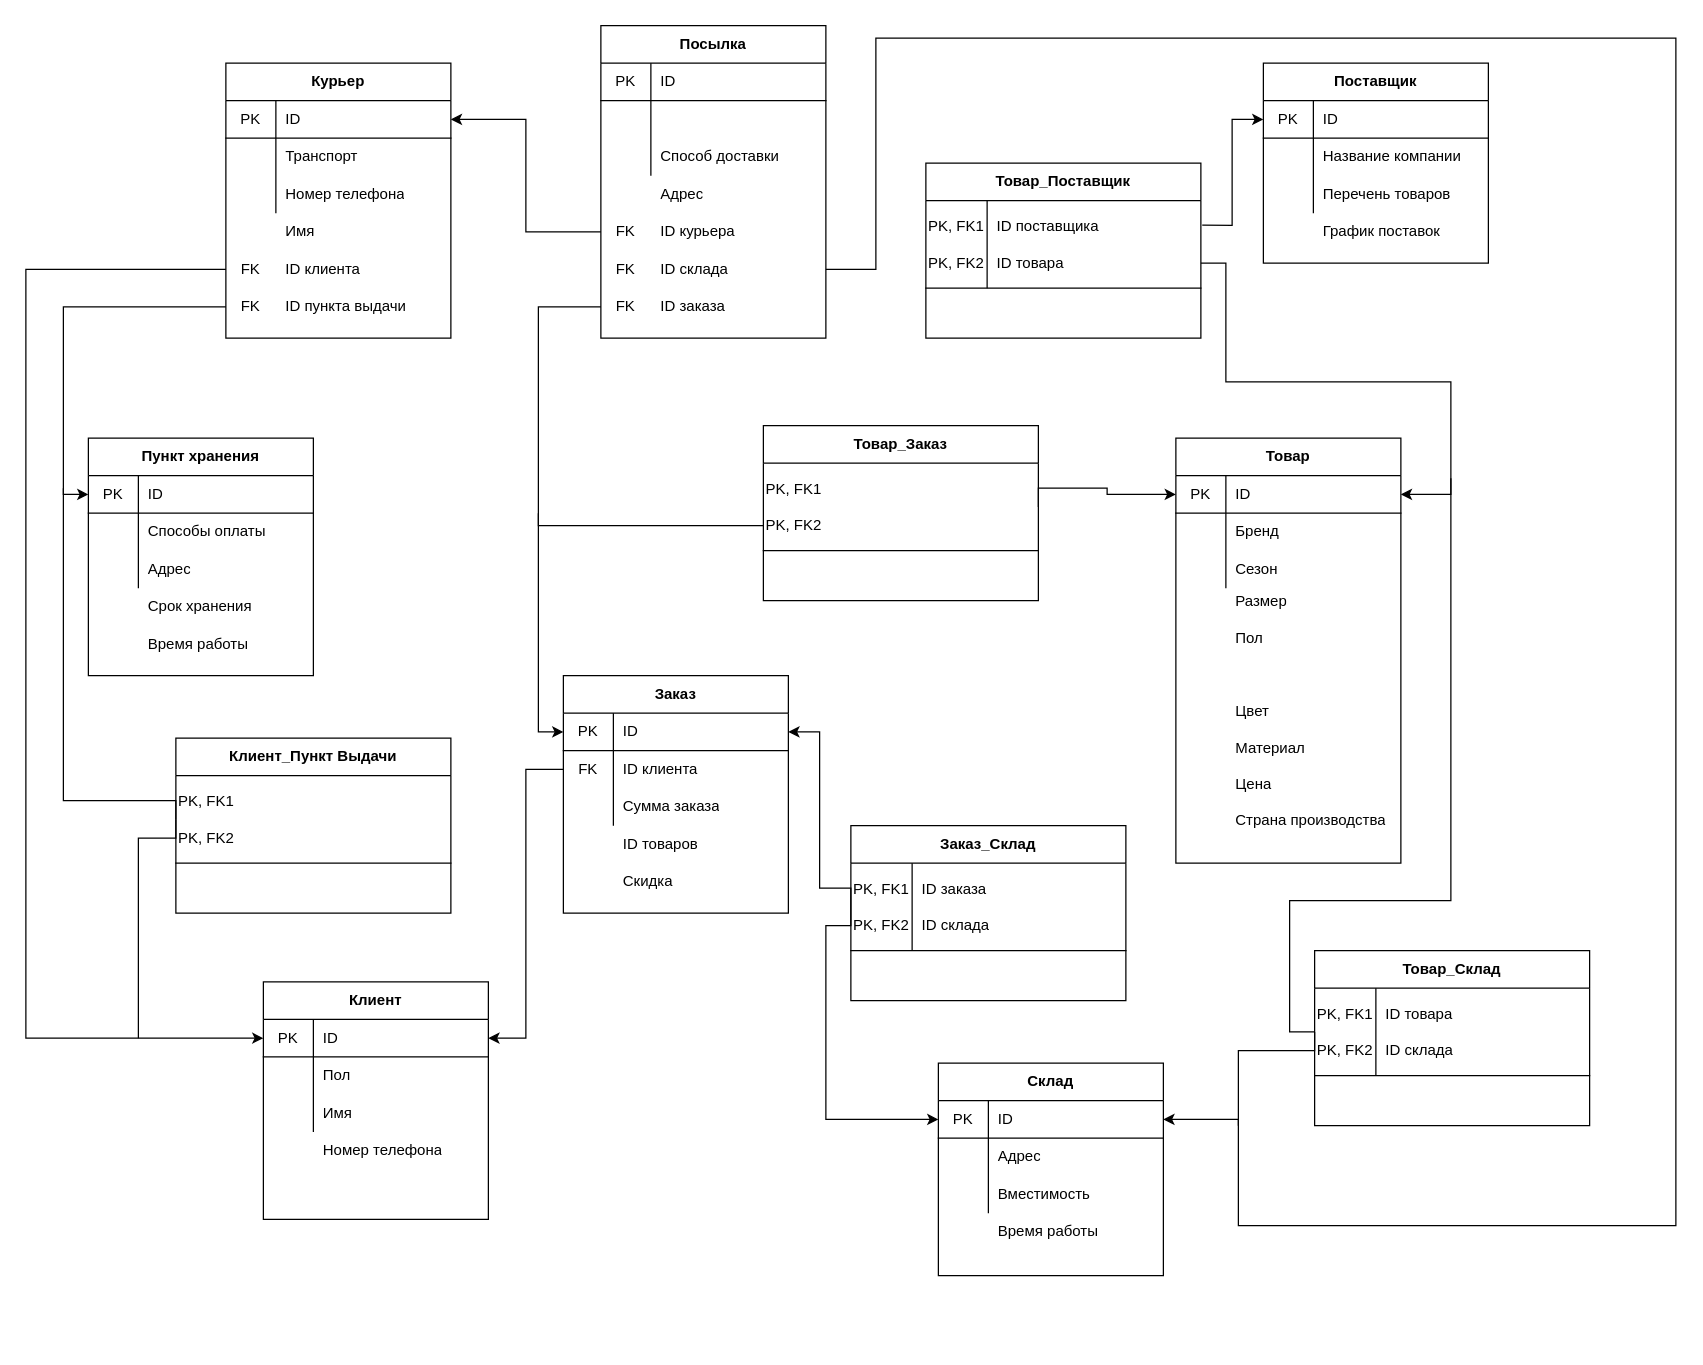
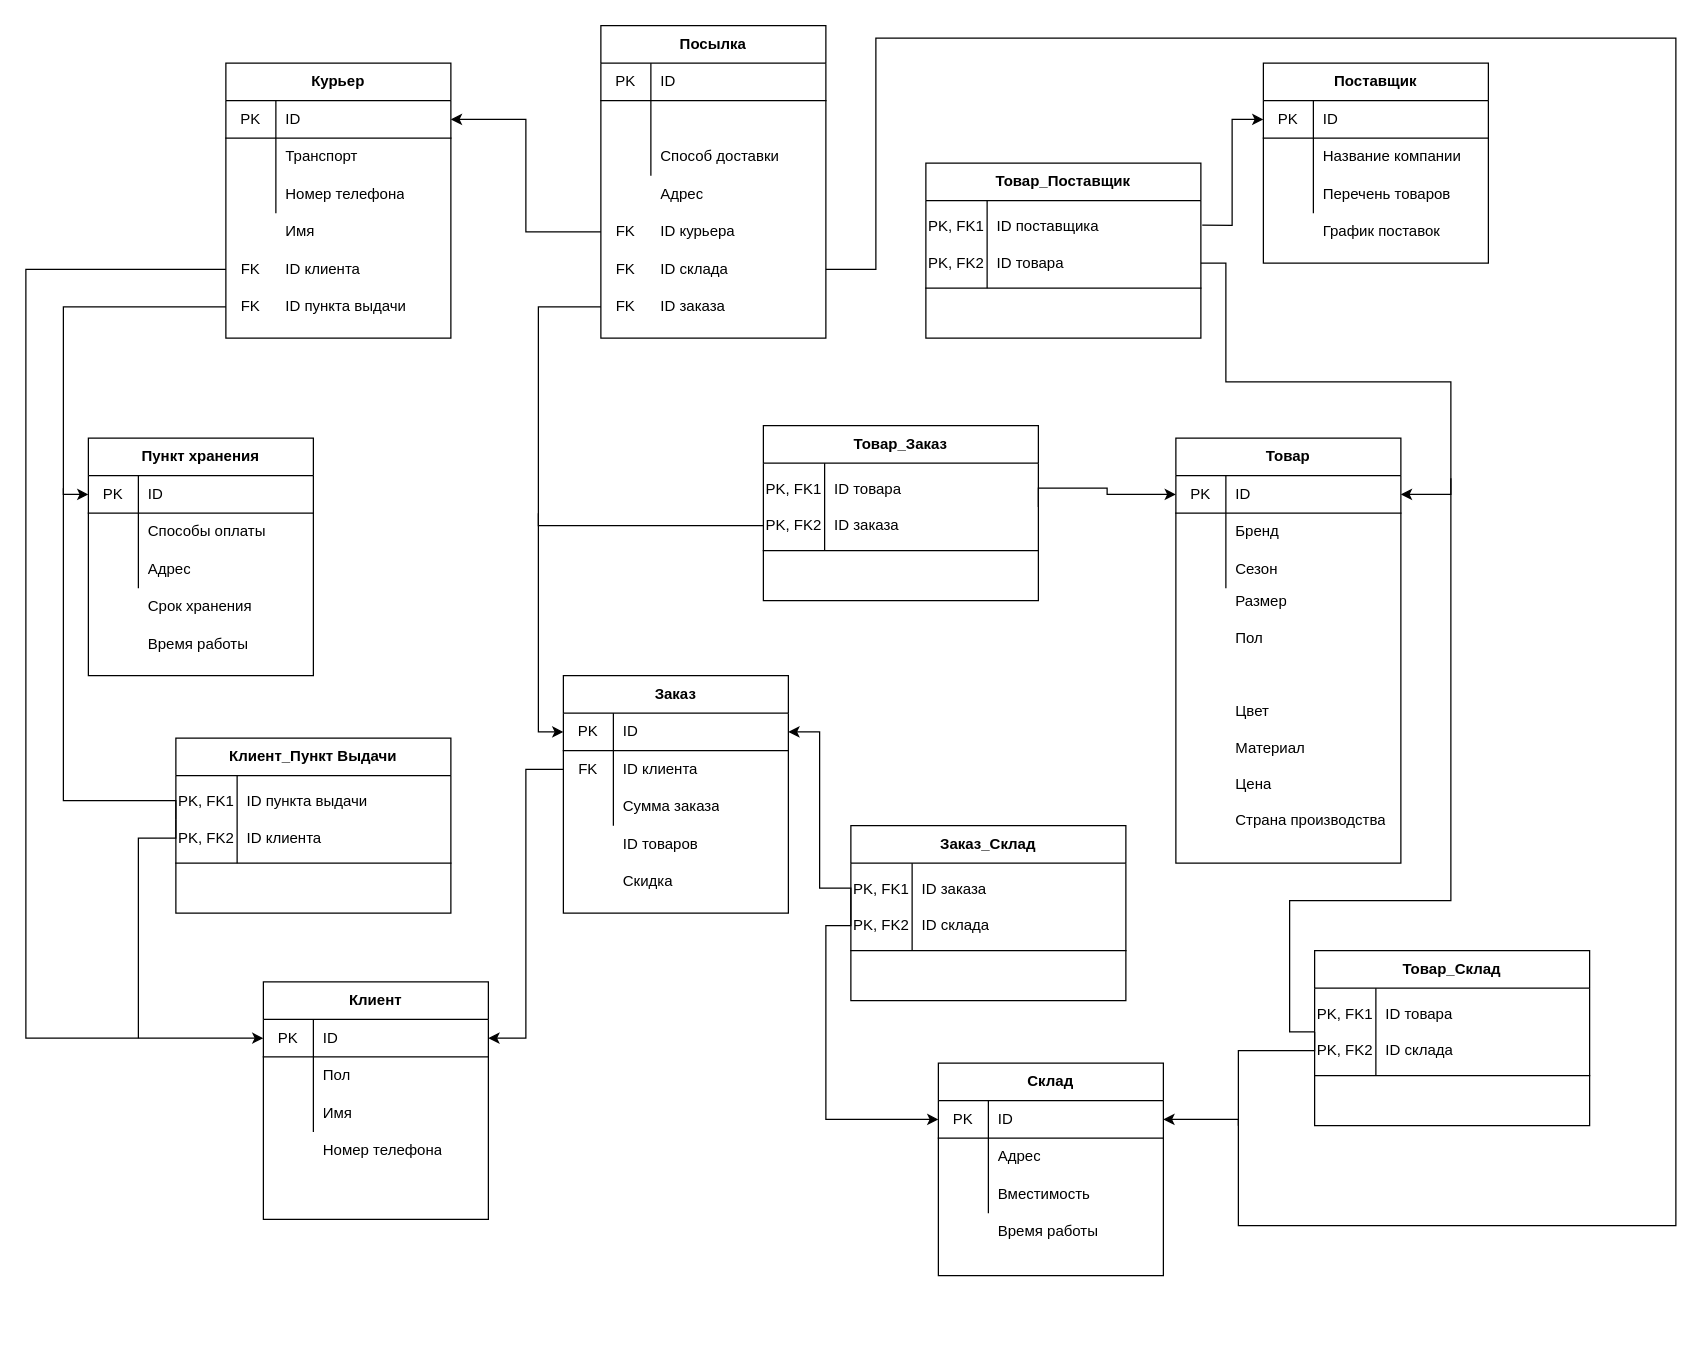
+ <mxCell id="169" value="ID товара&lt;br&gt;&lt;br&gt;ID заказа" style="shape=partialRectangle;html=1;whiteSpace=wrap;connectable=0;fillColor=none;top=0;left=0;bottom=0;right=0;align=left;spacingLeft=6;overflow=hidden;" vertex="1" parent="167"><mxGeometry x="49" width="171" height="70" as="geometry" /></mxCell>
+ <mxCell id="182" value="ID пункта выдачи&lt;br&gt;&lt;br&gt;ID клиента" style="shape=partialRectangle;html=1;whiteSpace=wrap;connectable=0;fillColor=none;top=0;left=0;bottom=0;right=0;align=left;spacingLeft=6;overflow=hidden;" vertex="1" parent="180"><mxGeometry x="49" width="171" height="70" as="geometry" /></mxCell>
